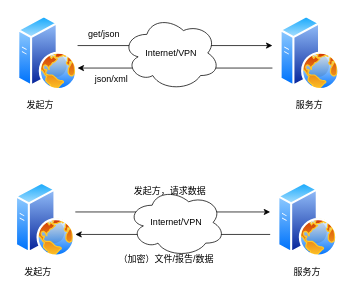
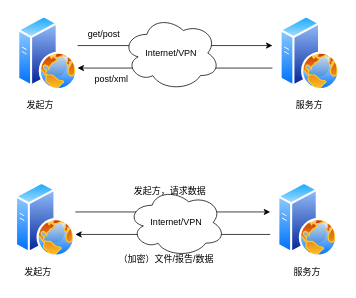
- <mxCell id="7" value="get/json" style="text;html=1;align=center;verticalAlign=middle;resizable=0;points=[];autosize=1;strokeColor=none;fillColor=none;" parent="1" vertex="1"><mxGeometry x="103" y="30" width="70" height="30" as="geometry" /></mxCell>
+ <mxCell id="7" value="get/post" style="text;html=1;align=center;verticalAlign=middle;resizable=0;points=[];autosize=1;strokeColor=none;fillColor=none;" parent="1" vertex="1"><mxGeometry x="103" y="30" width="70" height="30" as="geometry" /></mxCell>
- <mxCell id="8" value="json/xml" style="text;html=1;align=center;verticalAlign=middle;resizable=0;points=[];autosize=1;strokeColor=none;fillColor=none;" parent="1" vertex="1"><mxGeometry x="113" y="90" width="70" height="30" as="geometry" /></mxCell>
+ <mxCell id="8" value="post/xml" style="text;html=1;align=center;verticalAlign=middle;resizable=0;points=[];autosize=1;strokeColor=none;fillColor=none;" parent="1" vertex="1"><mxGeometry x="113" y="90" width="70" height="30" as="geometry" /></mxCell>
